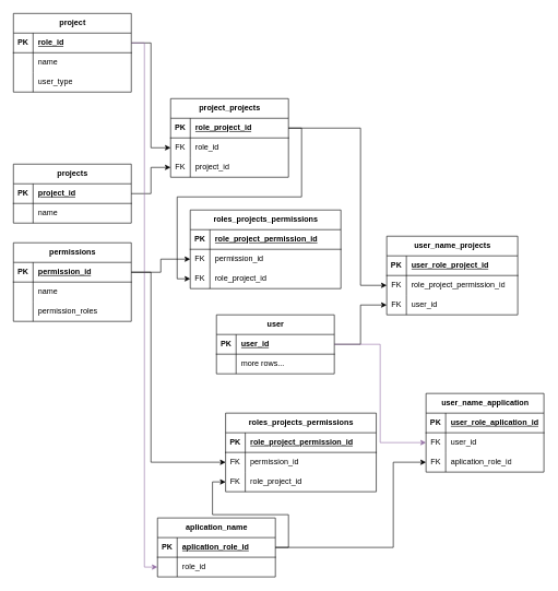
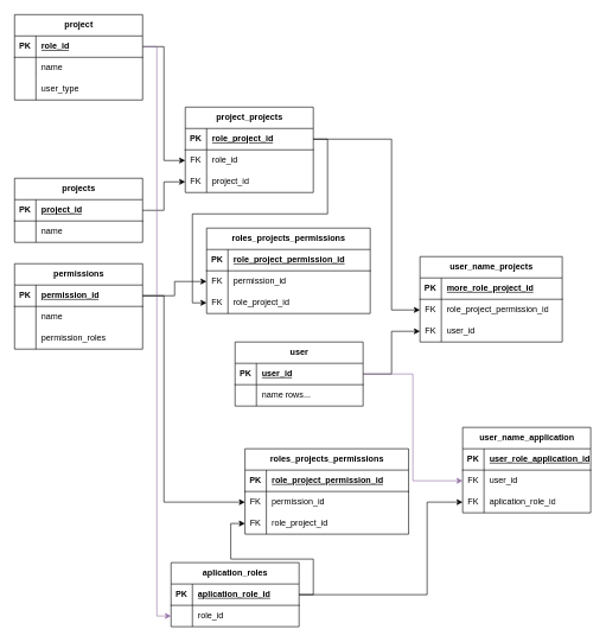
- <mxCell id="42" value="user_role_project_id" style="shape=partialRectangle;connectable=0;fillColor=none;top=0;left=0;bottom=0;right=0;align=left;spacingLeft=6;fontStyle=5;overflow=hidden;whiteSpace=wrap;html=1;" parent="40" vertex="1"><mxGeometry x="30" width="170" height="30" as="geometry"><mxRectangle width="170" height="30" as="alternateBounds" /></mxGeometry></mxCell>
+ <mxCell id="42" value="more_role_project_id" style="shape=partialRectangle;connectable=0;fillColor=none;top=0;left=0;bottom=0;right=0;align=left;spacingLeft=6;fontStyle=5;overflow=hidden;whiteSpace=wrap;html=1;" parent="40" vertex="1"><mxGeometry x="30" width="170" height="30" as="geometry"><mxRectangle width="170" height="30" as="alternateBounds" /></mxGeometry></mxCell>
- <mxCell id="55" value="more rows..." style="shape=partialRectangle;connectable=0;fillColor=none;top=0;left=0;bottom=0;right=0;align=left;spacingLeft=6;overflow=hidden;whiteSpace=wrap;html=1;" parent="53" vertex="1"><mxGeometry x="30" width="150" height="30" as="geometry"><mxRectangle width="150" height="30" as="alternateBounds" /></mxGeometry></mxCell>
+ <mxCell id="55" value="name rows..." style="shape=partialRectangle;connectable=0;fillColor=none;top=0;left=0;bottom=0;right=0;align=left;spacingLeft=6;overflow=hidden;whiteSpace=wrap;html=1;" parent="53" vertex="1"><mxGeometry x="30" width="150" height="30" as="geometry"><mxRectangle width="150" height="30" as="alternateBounds" /></mxGeometry></mxCell>
- <mxCell id="82" value="user_role_aplication_id" style="shape=partialRectangle;connectable=0;fillColor=none;top=0;left=0;bottom=0;right=0;align=left;spacingLeft=6;fontStyle=5;overflow=hidden;whiteSpace=wrap;html=1;" vertex="1" parent="80"><mxGeometry x="30" width="150" height="30" as="geometry"><mxRectangle width="150" height="30" as="alternateBounds" /></mxGeometry></mxCell>
+ <mxCell id="82" value="user_role_application_id" style="shape=partialRectangle;connectable=0;fillColor=none;top=0;left=0;bottom=0;right=0;align=left;spacingLeft=6;fontStyle=5;overflow=hidden;whiteSpace=wrap;html=1;" vertex="1" parent="80"><mxGeometry x="30" width="150" height="30" as="geometry"><mxRectangle width="150" height="30" as="alternateBounds" /></mxGeometry></mxCell>
- <mxCell id="72" value="aplication_name" style="shape=table;startSize=30;container=1;collapsible=1;childLayout=tableLayout;fixedRows=1;rowLines=0;fontStyle=1;align=center;resizeLast=1;html=1;" vertex="1" parent="1"><mxGeometry x="240" y="790" width="180" height="90" as="geometry" /></mxCell>
+ <mxCell id="72" value="aplication_roles" style="shape=table;startSize=30;container=1;collapsible=1;childLayout=tableLayout;fixedRows=1;rowLines=0;fontStyle=1;align=center;resizeLast=1;html=1;" vertex="1" parent="1"><mxGeometry x="240" y="790" width="180" height="90" as="geometry" /></mxCell>
